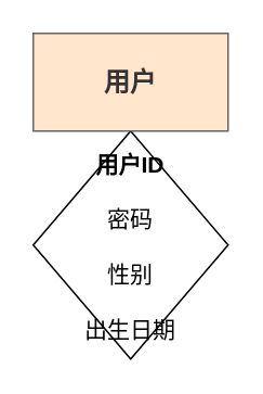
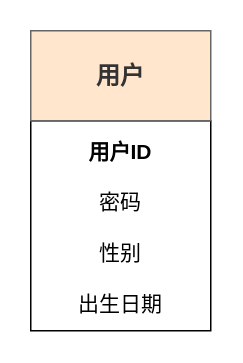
- <mxCell id="2" value="用户ID&lt;div&gt;&lt;br&gt;&lt;div&gt;&lt;div&gt;&lt;span style=&quot;font-weight: normal;&quot;&gt;密码&lt;/span&gt;&lt;/div&gt;&lt;div&gt;&lt;span style=&quot;font-weight: normal;&quot;&gt;&lt;br&gt;&lt;/span&gt;&lt;/div&gt;&lt;div&gt;&lt;span style=&quot;font-weight: normal;&quot;&gt;性别&lt;/span&gt;&lt;/div&gt;&lt;div&gt;&lt;span style=&quot;font-weight: normal;&quot;&gt;&lt;br&gt;&lt;/span&gt;&lt;/div&gt;&lt;div&gt;&lt;span style=&quot;font-weight: normal;&quot;&gt;出生日期&lt;/span&gt;&lt;/div&gt;&lt;/div&gt;&lt;/div&gt;" style="rhombus;whiteSpace=wrap;html=1;align=center;fontSize=14;fontStyle=1;spacing=2;spacingTop=1;spacingBottom=0;" vertex="1" parent="1"><mxGeometry x="20" y="80" width="120" height="140" as="geometry" /></mxCell>
+ <mxCell id="2" value="用户ID&lt;div&gt;&lt;br&gt;&lt;div&gt;&lt;div&gt;&lt;span style=&quot;font-weight: normal;&quot;&gt;密码&lt;/span&gt;&lt;/div&gt;&lt;div&gt;&lt;span style=&quot;font-weight: normal;&quot;&gt;&lt;br&gt;&lt;/span&gt;&lt;/div&gt;&lt;div&gt;&lt;span style=&quot;font-weight: normal;&quot;&gt;性别&lt;/span&gt;&lt;/div&gt;&lt;div&gt;&lt;span style=&quot;font-weight: normal;&quot;&gt;&lt;br&gt;&lt;/span&gt;&lt;/div&gt;&lt;div&gt;&lt;span style=&quot;font-weight: normal;&quot;&gt;出生日期&lt;/span&gt;&lt;/div&gt;&lt;/div&gt;&lt;/div&gt;" style="rounded=0;whiteSpace=wrap;html=1;align=center;fontSize=14;fontStyle=1;spacing=2;spacingTop=1;spacingBottom=0;" vertex="1" parent="1"><mxGeometry x="20" y="80" width="120" height="140" as="geometry" /></mxCell>
